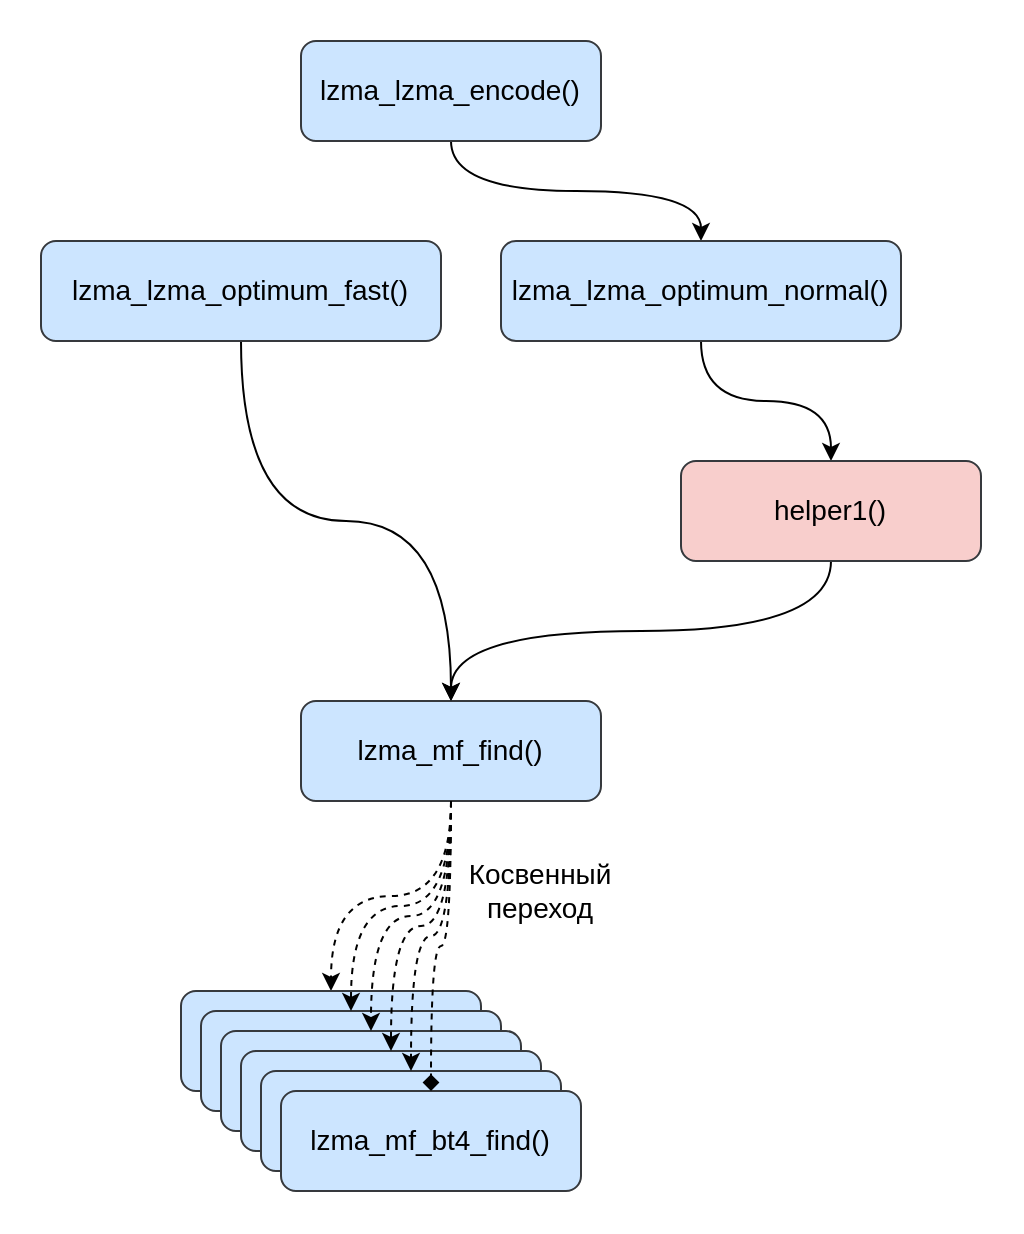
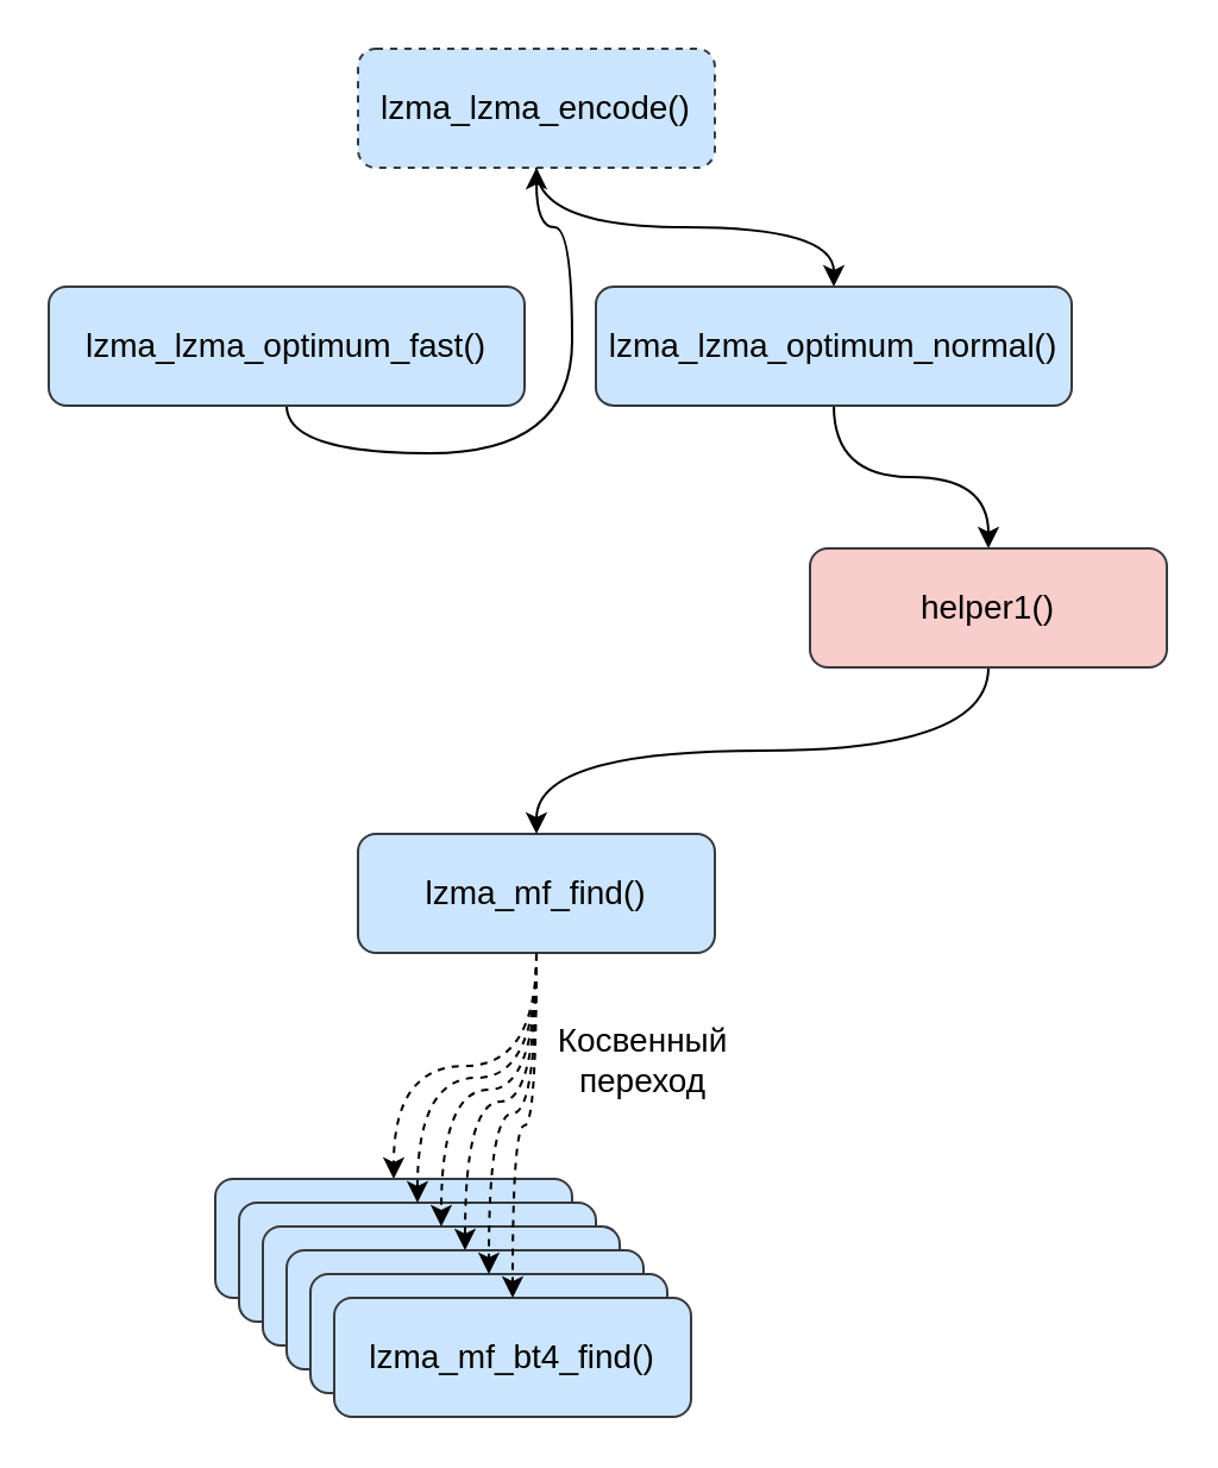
- <mxCell id="3" value="lzma_lzma_encode()" style="rounded=1;whiteSpace=wrap;html=1;fillColor=#cce5ff;strokeColor=#36393d;fontSize=14;" vertex="1" parent="1"><mxGeometry x="150" y="20" width="150" height="50" as="geometry" /></mxCell>
+ <mxCell id="3" value="lzma_lzma_encode()" style="rounded=1;whiteSpace=wrap;html=1;fillColor=#cce5ff;strokeColor=#36393d;fontSize=14;dashed=1;" vertex="1" parent="1"><mxGeometry x="150" y="20" width="150" height="50" as="geometry" /></mxCell>
- <mxCell id="6" style="edgeStyle=orthogonalEdgeStyle;rounded=0;orthogonalLoop=1;jettySize=auto;html=1;exitX=0.5;exitY=1;exitDx=0;exitDy=0;curved=1;fontSize=14;" edge="1" parent="1" source="7" target="9"><mxGeometry relative="1" as="geometry" /></mxCell>
+ <mxCell id="6" style="edgeStyle=orthogonalEdgeStyle;rounded=0;orthogonalLoop=1;jettySize=auto;html=1;exitX=0.5;exitY=1;exitDx=0;exitDy=0;curved=1;fontSize=14;" edge="1" parent="1" source="7" target="3"><mxGeometry relative="1" as="geometry" /></mxCell>
- <mxCell id="18" style="edgeStyle=orthogonalEdgeStyle;rounded=0;orthogonalLoop=1;jettySize=auto;html=1;exitX=0.5;exitY=1;exitDx=0;exitDy=0;entryX=0.5;entryY=0;entryDx=0;entryDy=0;curved=1;dashed=1;fontSize=14;endArrow=diamond;" edge="1" parent="1" source="9" target="17"><mxGeometry relative="1" as="geometry" /></mxCell>
+ <mxCell id="18" style="edgeStyle=orthogonalEdgeStyle;rounded=0;orthogonalLoop=1;jettySize=auto;html=1;exitX=0.5;exitY=1;exitDx=0;exitDy=0;entryX=0.5;entryY=0;entryDx=0;entryDy=0;curved=1;dashed=1;fontSize=14;" edge="1" parent="1" source="9" target="17"><mxGeometry relative="1" as="geometry" /></mxCell>
